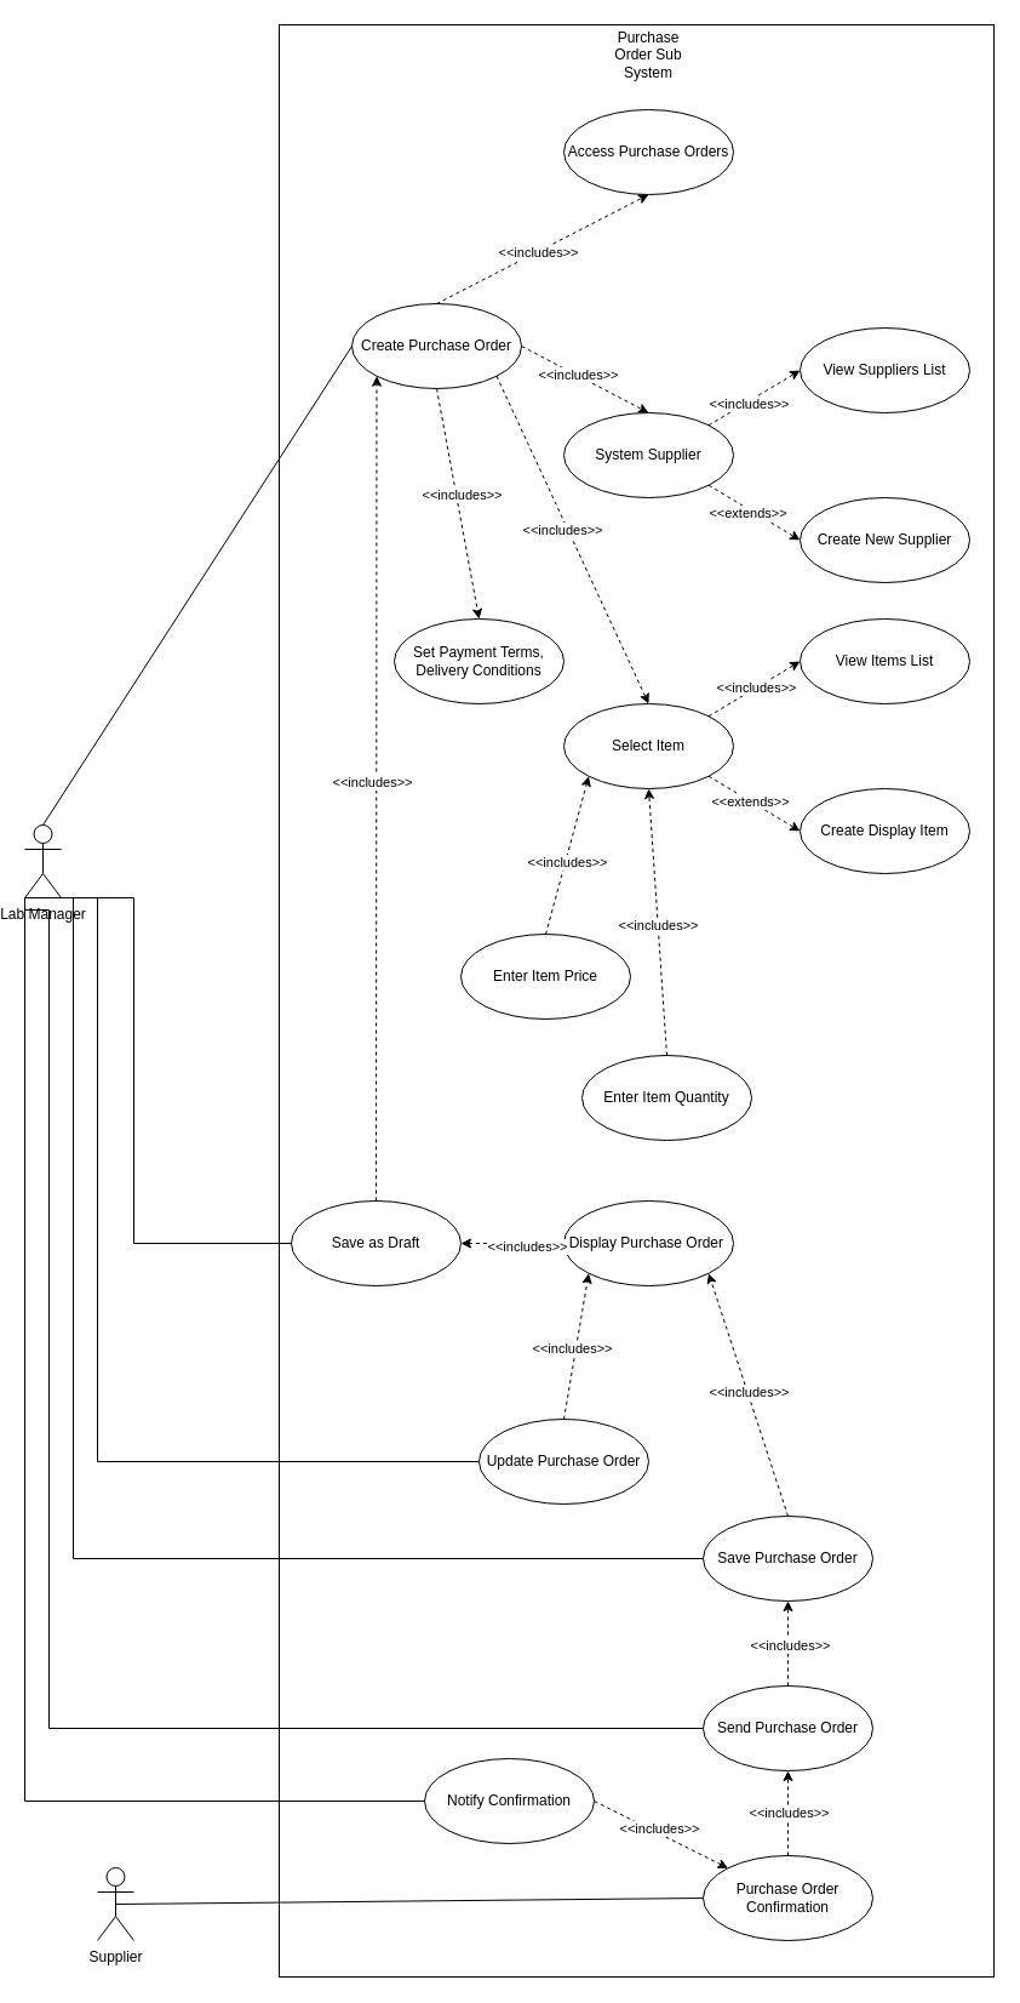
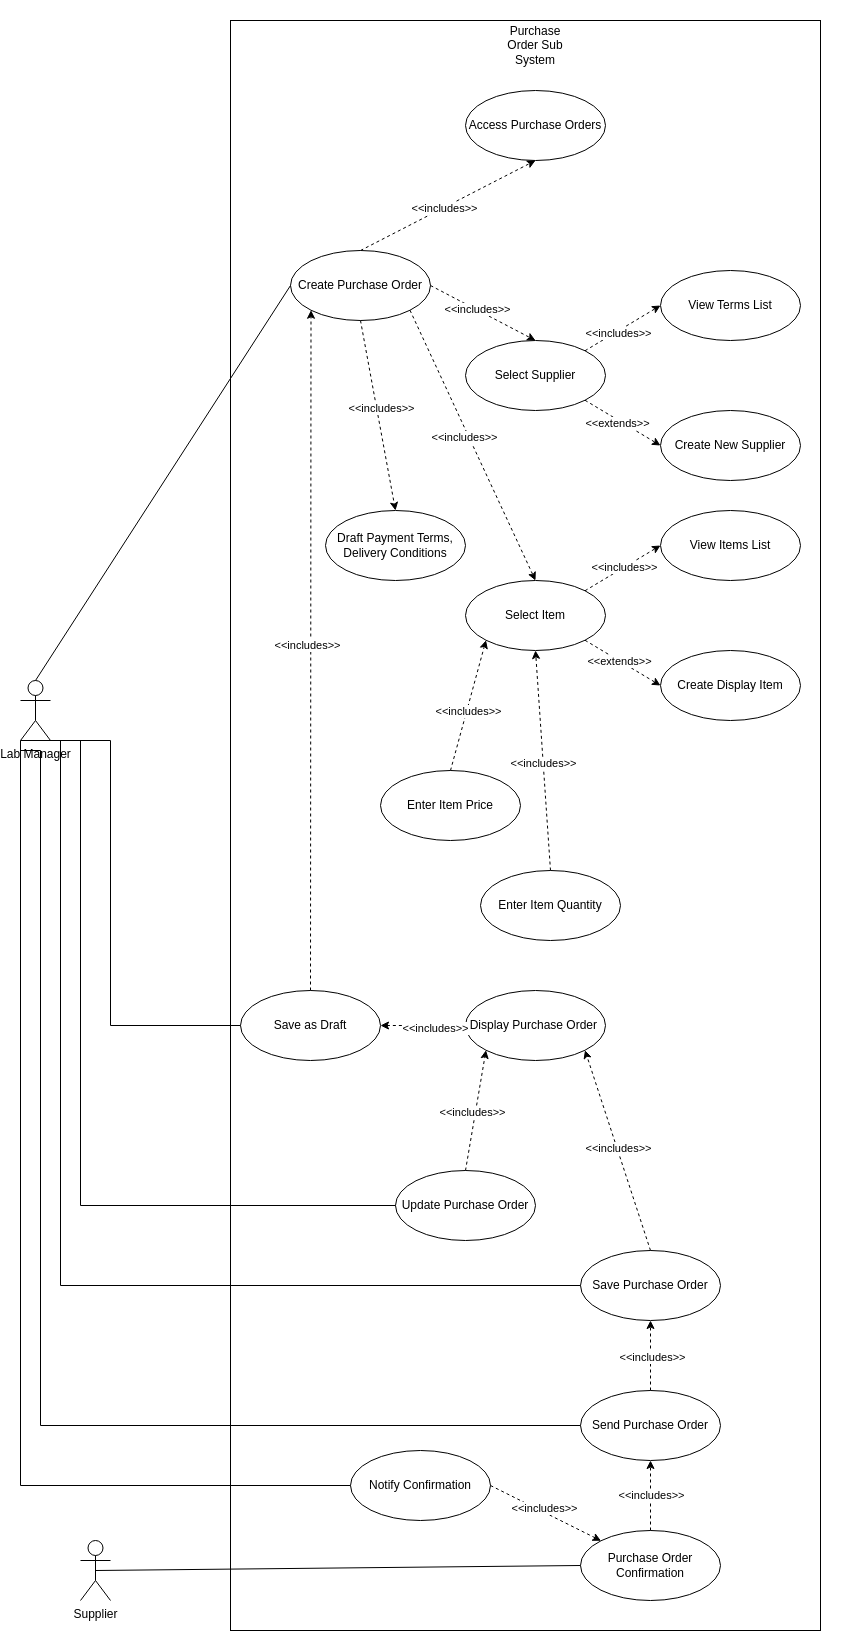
- <mxCell id="11" value="View Suppliers List" style="ellipse;whiteSpace=wrap;html=1;" vertex="1" parent="1"><mxGeometry x="660" y="270" width="140" height="70" as="geometry" /></mxCell>
+ <mxCell id="11" value="View Terms List" style="ellipse;whiteSpace=wrap;html=1;" vertex="1" parent="1"><mxGeometry x="660" y="270" width="140" height="70" as="geometry" /></mxCell>
- <mxCell id="8" value="System Supplier" style="ellipse;whiteSpace=wrap;html=1;" vertex="1" parent="1"><mxGeometry x="465" y="340" width="140" height="70" as="geometry" /></mxCell>
+ <mxCell id="8" value="Select Supplier" style="ellipse;whiteSpace=wrap;html=1;" vertex="1" parent="1"><mxGeometry x="465" y="340" width="140" height="70" as="geometry" /></mxCell>
- <mxCell id="17" value="Set Payment Terms, Delivery Conditions" style="ellipse;whiteSpace=wrap;html=1;" vertex="1" parent="1"><mxGeometry x="325" y="510" width="140" height="70" as="geometry" /></mxCell>
+ <mxCell id="17" value="Draft Payment Terms, Delivery Conditions" style="ellipse;whiteSpace=wrap;html=1;" vertex="1" parent="1"><mxGeometry x="325" y="510" width="140" height="70" as="geometry" /></mxCell>
